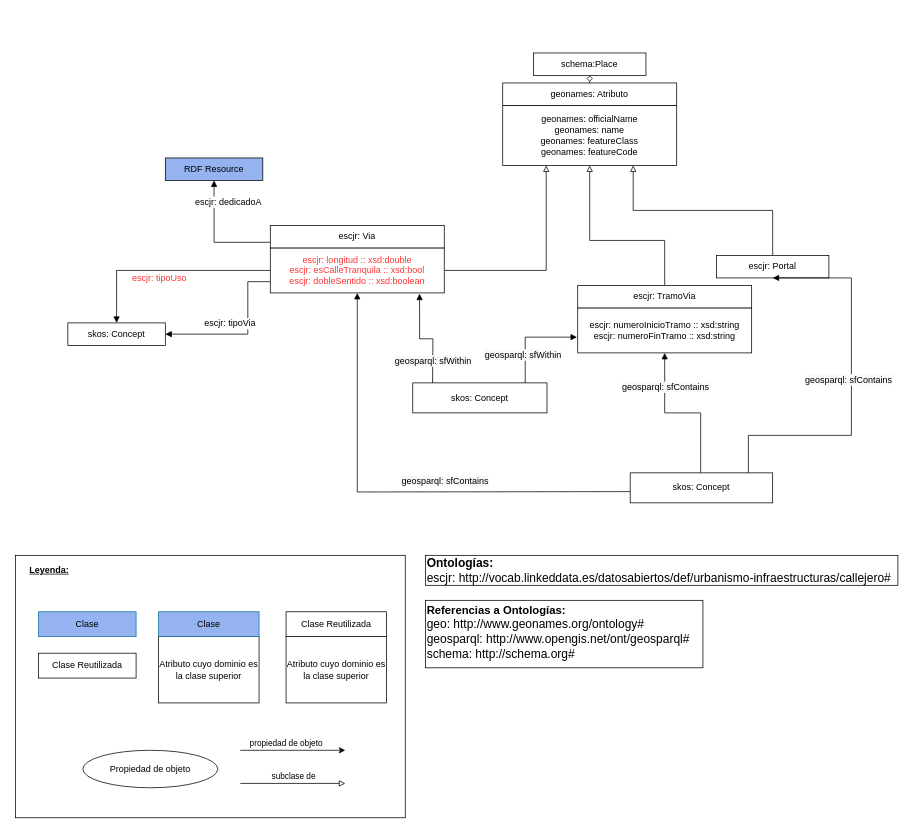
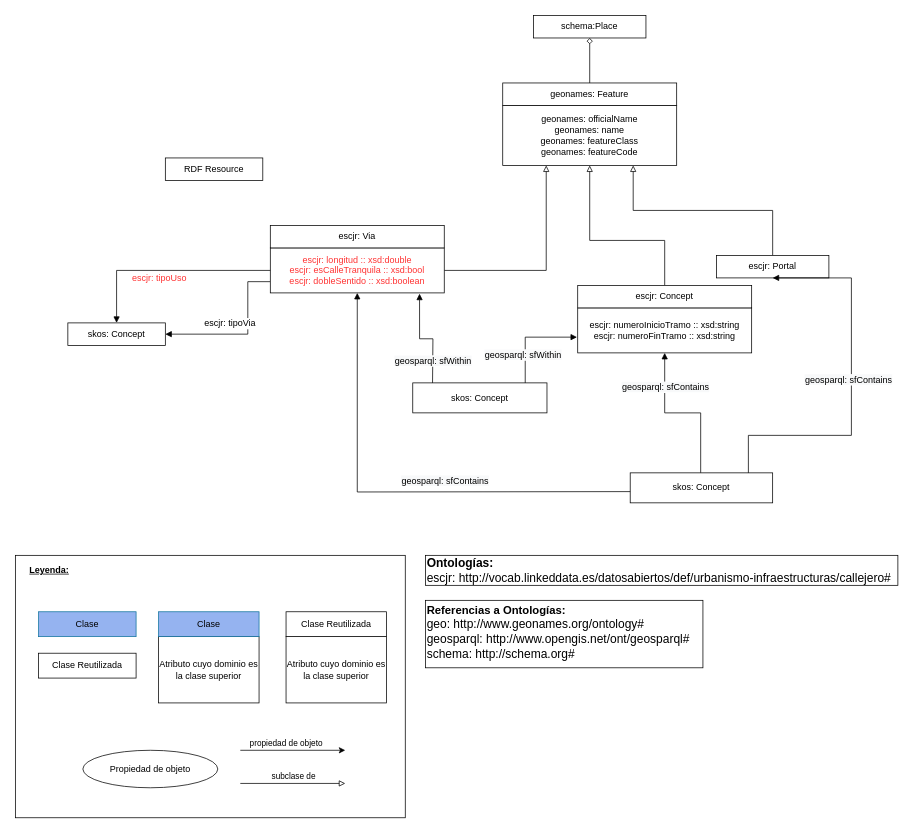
- <mxCell id="2" value="schema:Place" style="rounded=0;whiteSpace=wrap;html=1;strokeWidth=1;fillColor=#FFFFFF;fontSize=12;" vertex="1" parent="1"><mxGeometry x="711" y="70" width="150" height="30" as="geometry" /></mxCell>
+ <mxCell id="2" value="schema:Place" style="rounded=0;whiteSpace=wrap;html=1;strokeWidth=1;fillColor=#FFFFFF;fontSize=12;" vertex="1" parent="1"><mxGeometry x="711" y="20" width="150" height="30" as="geometry" /></mxCell>
- <mxCell id="5" value="geonames: Atributo" style="rounded=0;whiteSpace=wrap;html=1;" vertex="1" parent="3"><mxGeometry width="232" height="30" as="geometry" /></mxCell>
+ <mxCell id="5" value="geonames: Feature" style="rounded=0;whiteSpace=wrap;html=1;" vertex="1" parent="3"><mxGeometry width="232" height="30" as="geometry" /></mxCell>
- <mxCell id="52" value="RDF Resource" style="rounded=0;whiteSpace=wrap;html=1;fillColor=#95b3f0;" vertex="1" parent="1"><mxGeometry x="220" y="210" width="130" height="30" as="geometry" /></mxCell>
+ <mxCell id="52" value="RDF Resource" style="rounded=0;whiteSpace=wrap;html=1;fillColor=#ffffff;" vertex="1" parent="1"><mxGeometry x="220" y="210" width="130" height="30" as="geometry" /></mxCell>
- <mxCell id="11" style="edgeStyle=orthogonalEdgeStyle;rounded=0;orthogonalLoop=1;jettySize=auto;html=1;exitX=0;exitY=0.75;exitDx=0;exitDy=0;startArrow=none;startFill=0;endArrow=block;endFill=1;fontSize=12;" edge="1" parent="1" source="31" target="52"><mxGeometry relative="1" as="geometry"><mxPoint x="354" y="395" as="sourcePoint" /></mxGeometry></mxCell>
- <mxCell id="12" value="escjr: dedicadoA" style="edgeLabel;html=1;align=center;verticalAlign=middle;resizable=0;points=[];fontSize=12;" vertex="1" connectable="0" parent="11"><mxGeometry x="0.684" y="-3" relative="1" as="geometry"><mxPoint x="15.5" y="3.5" as="offset" /></mxGeometry></mxCell>
- <mxCell id="18" value="escjr: TramoVia" style="rounded=0;whiteSpace=wrap;html=1;" vertex="1" parent="16"><mxGeometry width="232" height="30" as="geometry" /></mxCell>
+ <mxCell id="18" value="escjr: Concept" style="rounded=0;whiteSpace=wrap;html=1;" vertex="1" parent="16"><mxGeometry width="232" height="30" as="geometry" /></mxCell>
